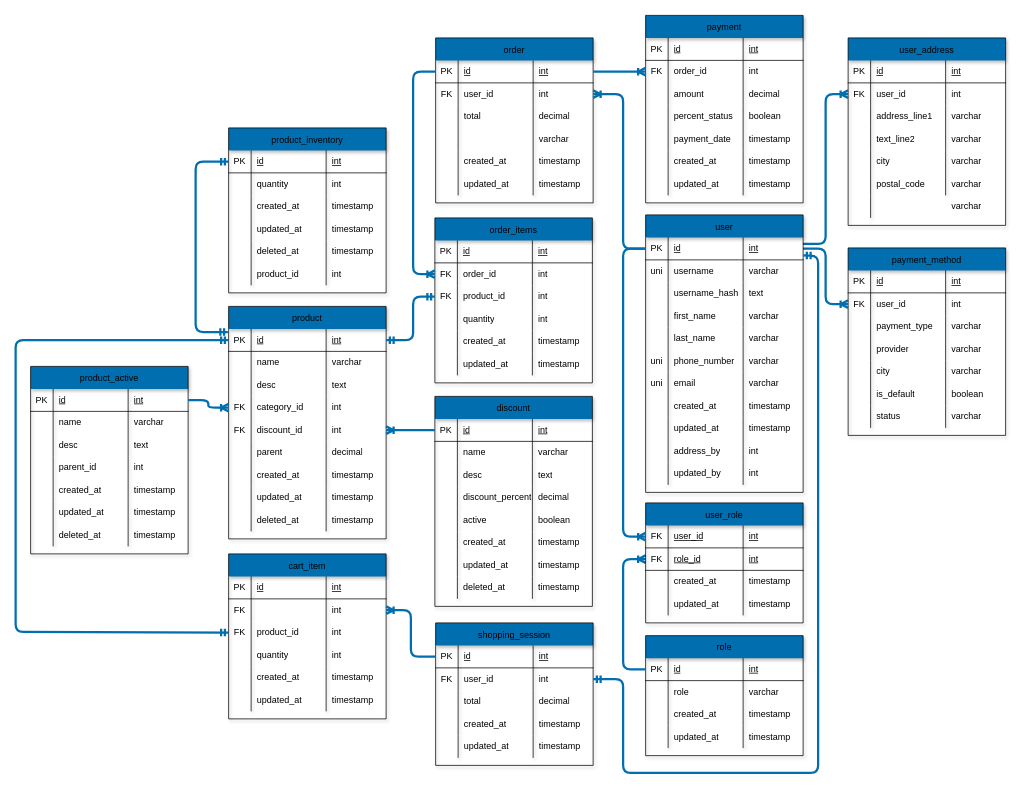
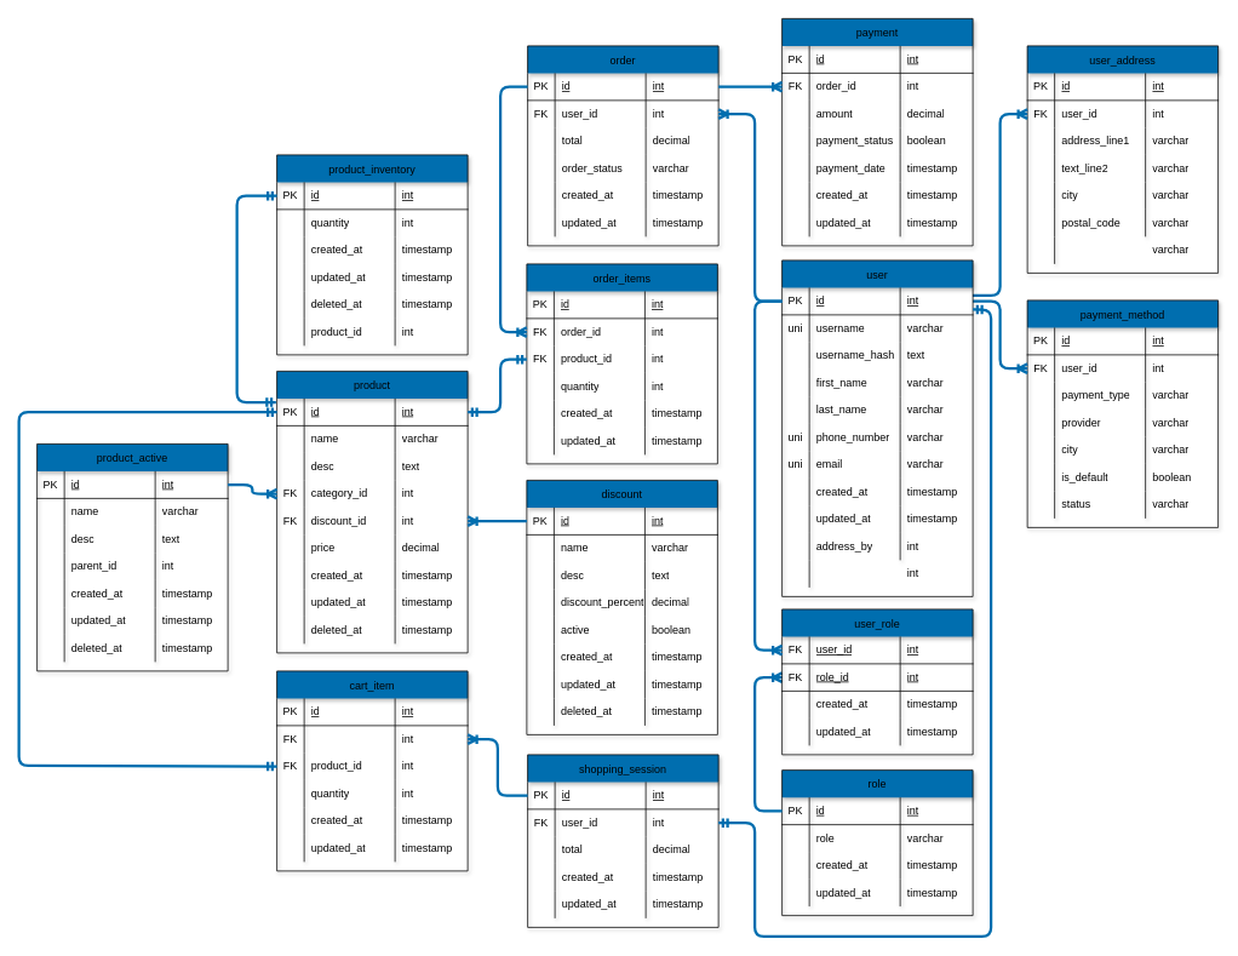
- <mxCell id="358" value="percent_status" style="shape=partialRectangle;overflow=hidden;connectable=0;fillColor=none;top=0;left=0;bottom=0;right=0;align=left;spacingLeft=6;labelBorderColor=none;html=1;fontStyle=0;fontColor=#000000;labelBackgroundColor=none;strokeColor=#000000;" parent="356" vertex="1"><mxGeometry x="30" width="100" height="30" as="geometry"><mxRectangle width="100" height="30" as="alternateBounds" /></mxGeometry></mxCell>
+ <mxCell id="358" value="payment_status" style="shape=partialRectangle;overflow=hidden;connectable=0;fillColor=none;top=0;left=0;bottom=0;right=0;align=left;spacingLeft=6;labelBorderColor=none;html=1;fontStyle=0;fontColor=#000000;labelBackgroundColor=none;strokeColor=#000000;" parent="356" vertex="1"><mxGeometry x="30" width="100" height="30" as="geometry"><mxRectangle width="100" height="30" as="alternateBounds" /></mxGeometry></mxCell>
+ <mxCell id="333" value="order_status" style="shape=partialRectangle;overflow=hidden;connectable=0;fillColor=none;top=0;left=0;bottom=0;right=0;align=left;spacingLeft=6;labelBorderColor=none;html=1;fontStyle=0;fontColor=#000000;labelBackgroundColor=none;strokeColor=#000000;" parent="331" vertex="1"><mxGeometry x="30" width="100" height="30" as="geometry"><mxRectangle width="100" height="30" as="alternateBounds" /></mxGeometry></mxCell>
- <mxCell id="147" value="parent" style="shape=partialRectangle;overflow=hidden;connectable=0;fillColor=none;top=0;left=0;bottom=0;right=0;align=left;spacingLeft=6;labelBorderColor=none;html=1;fontStyle=0;fontColor=#000000;labelBackgroundColor=none;strokeColor=#000000;" parent="145" vertex="1"><mxGeometry x="30" width="100" height="30" as="geometry"><mxRectangle width="100" height="30" as="alternateBounds" /></mxGeometry></mxCell>
+ <mxCell id="147" value="price" style="shape=partialRectangle;overflow=hidden;connectable=0;fillColor=none;top=0;left=0;bottom=0;right=0;align=left;spacingLeft=6;labelBorderColor=none;html=1;fontStyle=0;fontColor=#000000;labelBackgroundColor=none;strokeColor=#000000;" parent="145" vertex="1"><mxGeometry x="30" width="100" height="30" as="geometry"><mxRectangle width="100" height="30" as="alternateBounds" /></mxGeometry></mxCell>
- <mxCell id="121" value="updated_by" style="shape=partialRectangle;overflow=hidden;connectable=0;fillColor=none;top=0;left=0;bottom=0;right=0;align=left;spacingLeft=6;labelBorderColor=none;html=1;fontStyle=0;fontColor=#000000;labelBackgroundColor=none;strokeColor=#000000;" parent="119" vertex="1"><mxGeometry x="30" width="100" height="30" as="geometry"><mxRectangle width="100" height="30" as="alternateBounds" /></mxGeometry></mxCell>
